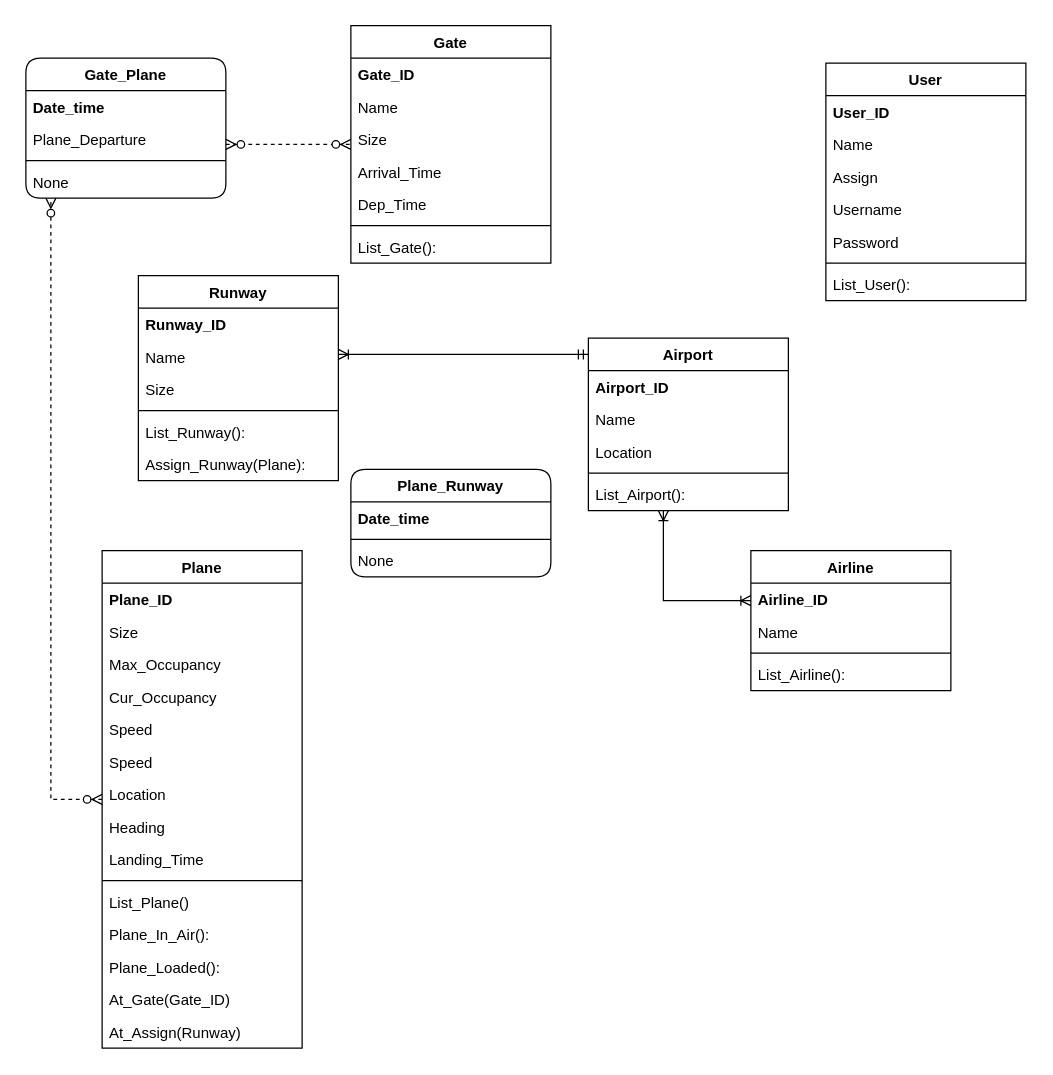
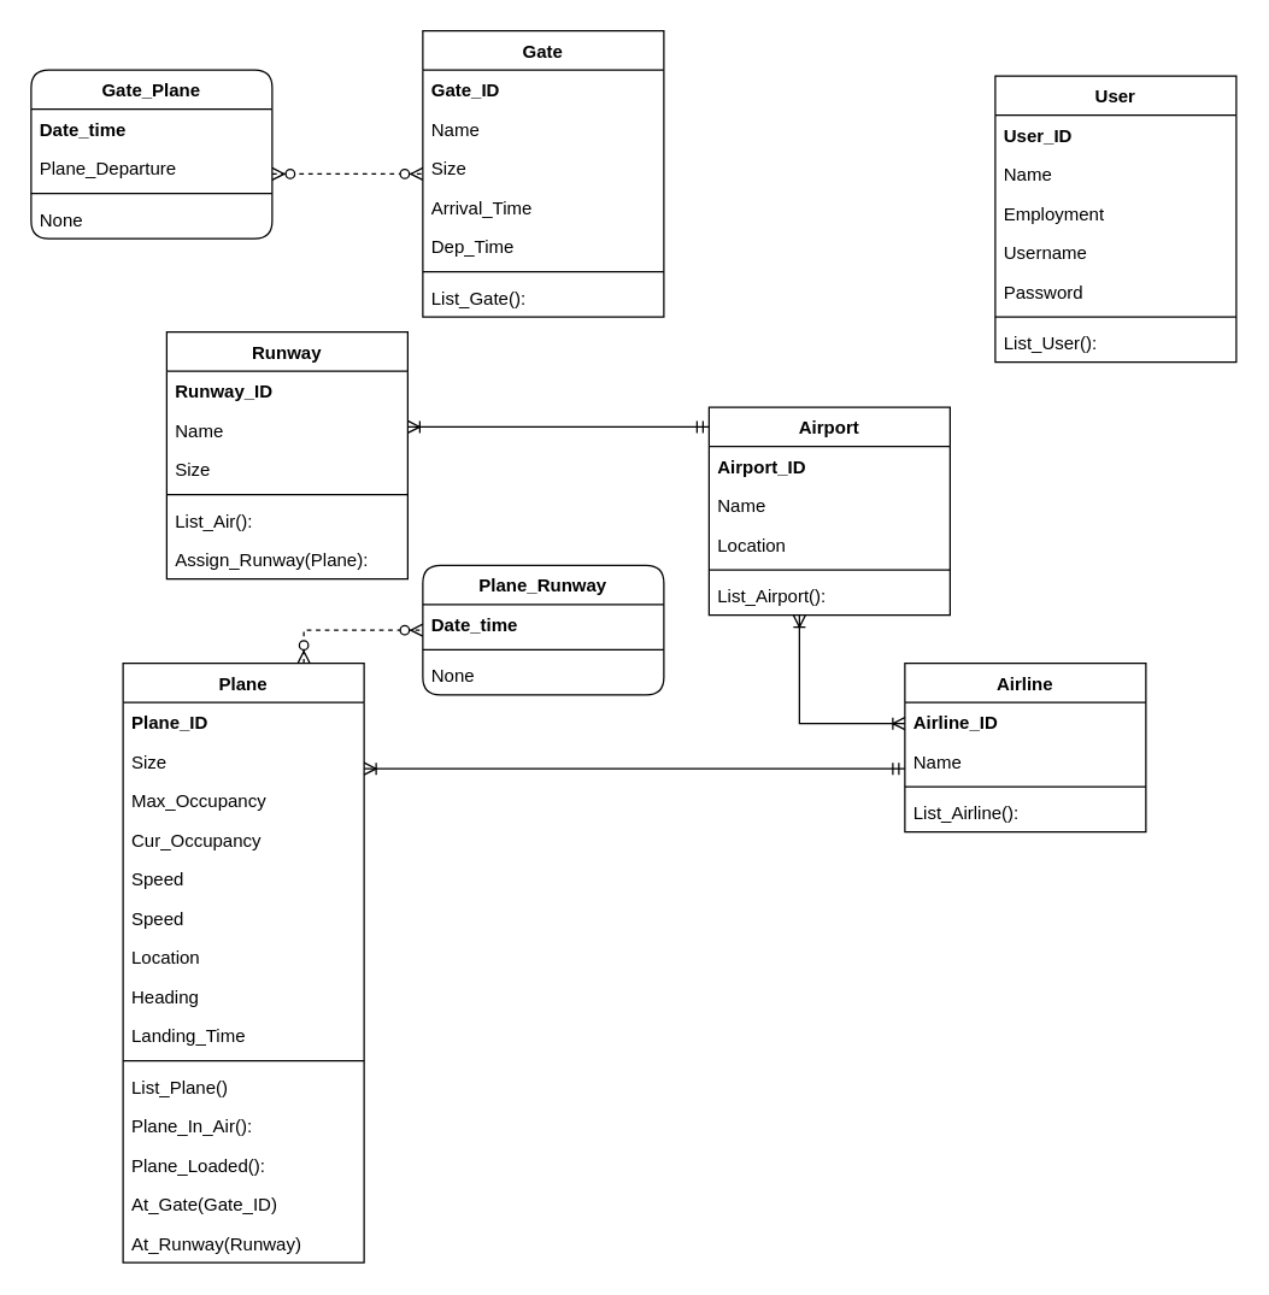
- <mxCell id="30" value="Assign" style="text;strokeColor=none;fillColor=none;align=left;verticalAlign=top;spacingLeft=4;spacingRight=4;overflow=hidden;rotatable=0;points=[[0,0.5],[1,0.5]];portConstraint=eastwest;" vertex="1" parent="27"><mxGeometry y="78" width="160" height="26" as="geometry" /></mxCell>
+ <mxCell id="30" value="Employment" style="text;strokeColor=none;fillColor=none;align=left;verticalAlign=top;spacingLeft=4;spacingRight=4;overflow=hidden;rotatable=0;points=[[0,0.5],[1,0.5]];portConstraint=eastwest;" vertex="1" parent="27"><mxGeometry y="78" width="160" height="26" as="geometry" /></mxCell>
- <mxCell id="55" value="List_Runway():" style="text;strokeColor=none;fillColor=none;align=left;verticalAlign=top;spacingLeft=4;spacingRight=4;overflow=hidden;rotatable=0;points=[[0,0.5],[1,0.5]];portConstraint=eastwest;" vertex="1" parent="50"><mxGeometry y="112" width="160" height="26" as="geometry" /></mxCell>
+ <mxCell id="55" value="List_Air():" style="text;strokeColor=none;fillColor=none;align=left;verticalAlign=top;spacingLeft=4;spacingRight=4;overflow=hidden;rotatable=0;points=[[0,0.5],[1,0.5]];portConstraint=eastwest;" vertex="1" parent="50"><mxGeometry y="112" width="160" height="26" as="geometry" /></mxCell>
+ <mxCell id="8" style="edgeStyle=orthogonalEdgeStyle;rounded=0;orthogonalLoop=1;jettySize=auto;html=1;exitX=0.75;exitY=0;exitDx=0;exitDy=0;startArrow=ERzeroToMany;startFill=1;endArrow=ERzeroToMany;endFill=1;dashed=1;" edge="1" parent="1" source="10" target="63"><mxGeometry relative="1" as="geometry" /></mxCell>
- <mxCell id="9" style="edgeStyle=orthogonalEdgeStyle;rounded=0;orthogonalLoop=1;jettySize=auto;html=1;dashed=1;startArrow=ERzeroToMany;startFill=1;endArrow=ERzeroToMany;endFill=1;strokeColor=#000000;" edge="1" parent="1" source="10" target="58"><mxGeometry relative="1" as="geometry"><Array as="points"><mxPoint x="40" y="639" /></Array></mxGeometry></mxCell>
+ <mxCell id="26" style="edgeStyle=orthogonalEdgeStyle;rounded=0;orthogonalLoop=1;jettySize=auto;html=1;startArrow=ERoneToMany;startFill=0;endArrow=ERmandOne;endFill=0;" edge="1" parent="1" source="10" target="2"><mxGeometry relative="1" as="geometry"><Array as="points"><mxPoint x="420" y="510" /><mxPoint x="420" y="510" /></Array></mxGeometry></mxCell>
- <mxCell id="25" value="At_Assign(Runway)" style="text;strokeColor=none;fillColor=none;align=left;verticalAlign=top;spacingLeft=4;spacingRight=4;overflow=hidden;rotatable=0;points=[[0,0.5],[1,0.5]];portConstraint=eastwest;" vertex="1" parent="10"><mxGeometry y="372" width="160" height="26" as="geometry" /></mxCell>
+ <mxCell id="25" value="At_Runway(Runway)" style="text;strokeColor=none;fillColor=none;align=left;verticalAlign=top;spacingLeft=4;spacingRight=4;overflow=hidden;rotatable=0;points=[[0,0.5],[1,0.5]];portConstraint=eastwest;" vertex="1" parent="10"><mxGeometry y="372" width="160" height="26" as="geometry" /></mxCell>
